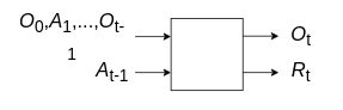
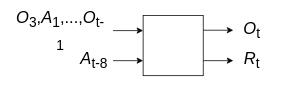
- <mxCell id="6" value="&lt;font style=&quot;font-size: 22px;&quot;&gt;&lt;i&gt;O&lt;/i&gt;&lt;sub&gt;0&lt;/sub&gt;,&lt;i&gt;A&lt;/i&gt;&lt;sub&gt;1&lt;/sub&gt;,...,&lt;i&gt;O&lt;/i&gt;&lt;sub&gt;t-1&lt;/sub&gt;&lt;/font&gt;" style="text;html=1;strokeColor=none;fillColor=none;align=center;verticalAlign=middle;whiteSpace=wrap;rounded=0;" vertex="1" parent="1"><mxGeometry x="20" y="20" width="120" height="40" as="geometry" /></mxCell>
+ <mxCell id="6" value="&lt;font style=&quot;font-size: 22px;&quot;&gt;&lt;i&gt;O&lt;/i&gt;&lt;sub&gt;3&lt;/sub&gt;,&lt;i&gt;A&lt;/i&gt;&lt;sub&gt;1&lt;/sub&gt;,...,&lt;i&gt;O&lt;/i&gt;&lt;sub&gt;t-1&lt;/sub&gt;&lt;/font&gt;" style="text;html=1;strokeColor=none;fillColor=none;align=center;verticalAlign=middle;whiteSpace=wrap;rounded=0;" vertex="1" parent="1"><mxGeometry x="20" y="20" width="120" height="40" as="geometry" /></mxCell>
- <mxCell id="8" value="&lt;font style=&quot;font-size: 22px;&quot;&gt;&lt;i&gt;A&lt;/i&gt;&lt;sub&gt;t-1&lt;/sub&gt;&lt;/font&gt;" style="text;html=1;strokeColor=none;fillColor=none;align=center;verticalAlign=middle;whiteSpace=wrap;rounded=0;" vertex="1" parent="1"><mxGeometry x="100" y="60" width="50" height="40" as="geometry" /></mxCell>
+ <mxCell id="8" value="&lt;font style=&quot;font-size: 22px;&quot;&gt;&lt;i&gt;A&lt;/i&gt;&lt;sub&gt;t-8&lt;/sub&gt;&lt;/font&gt;" style="text;html=1;strokeColor=none;fillColor=none;align=center;verticalAlign=middle;whiteSpace=wrap;rounded=0;" vertex="1" parent="1"><mxGeometry x="100" y="60" width="50" height="40" as="geometry" /></mxCell>
